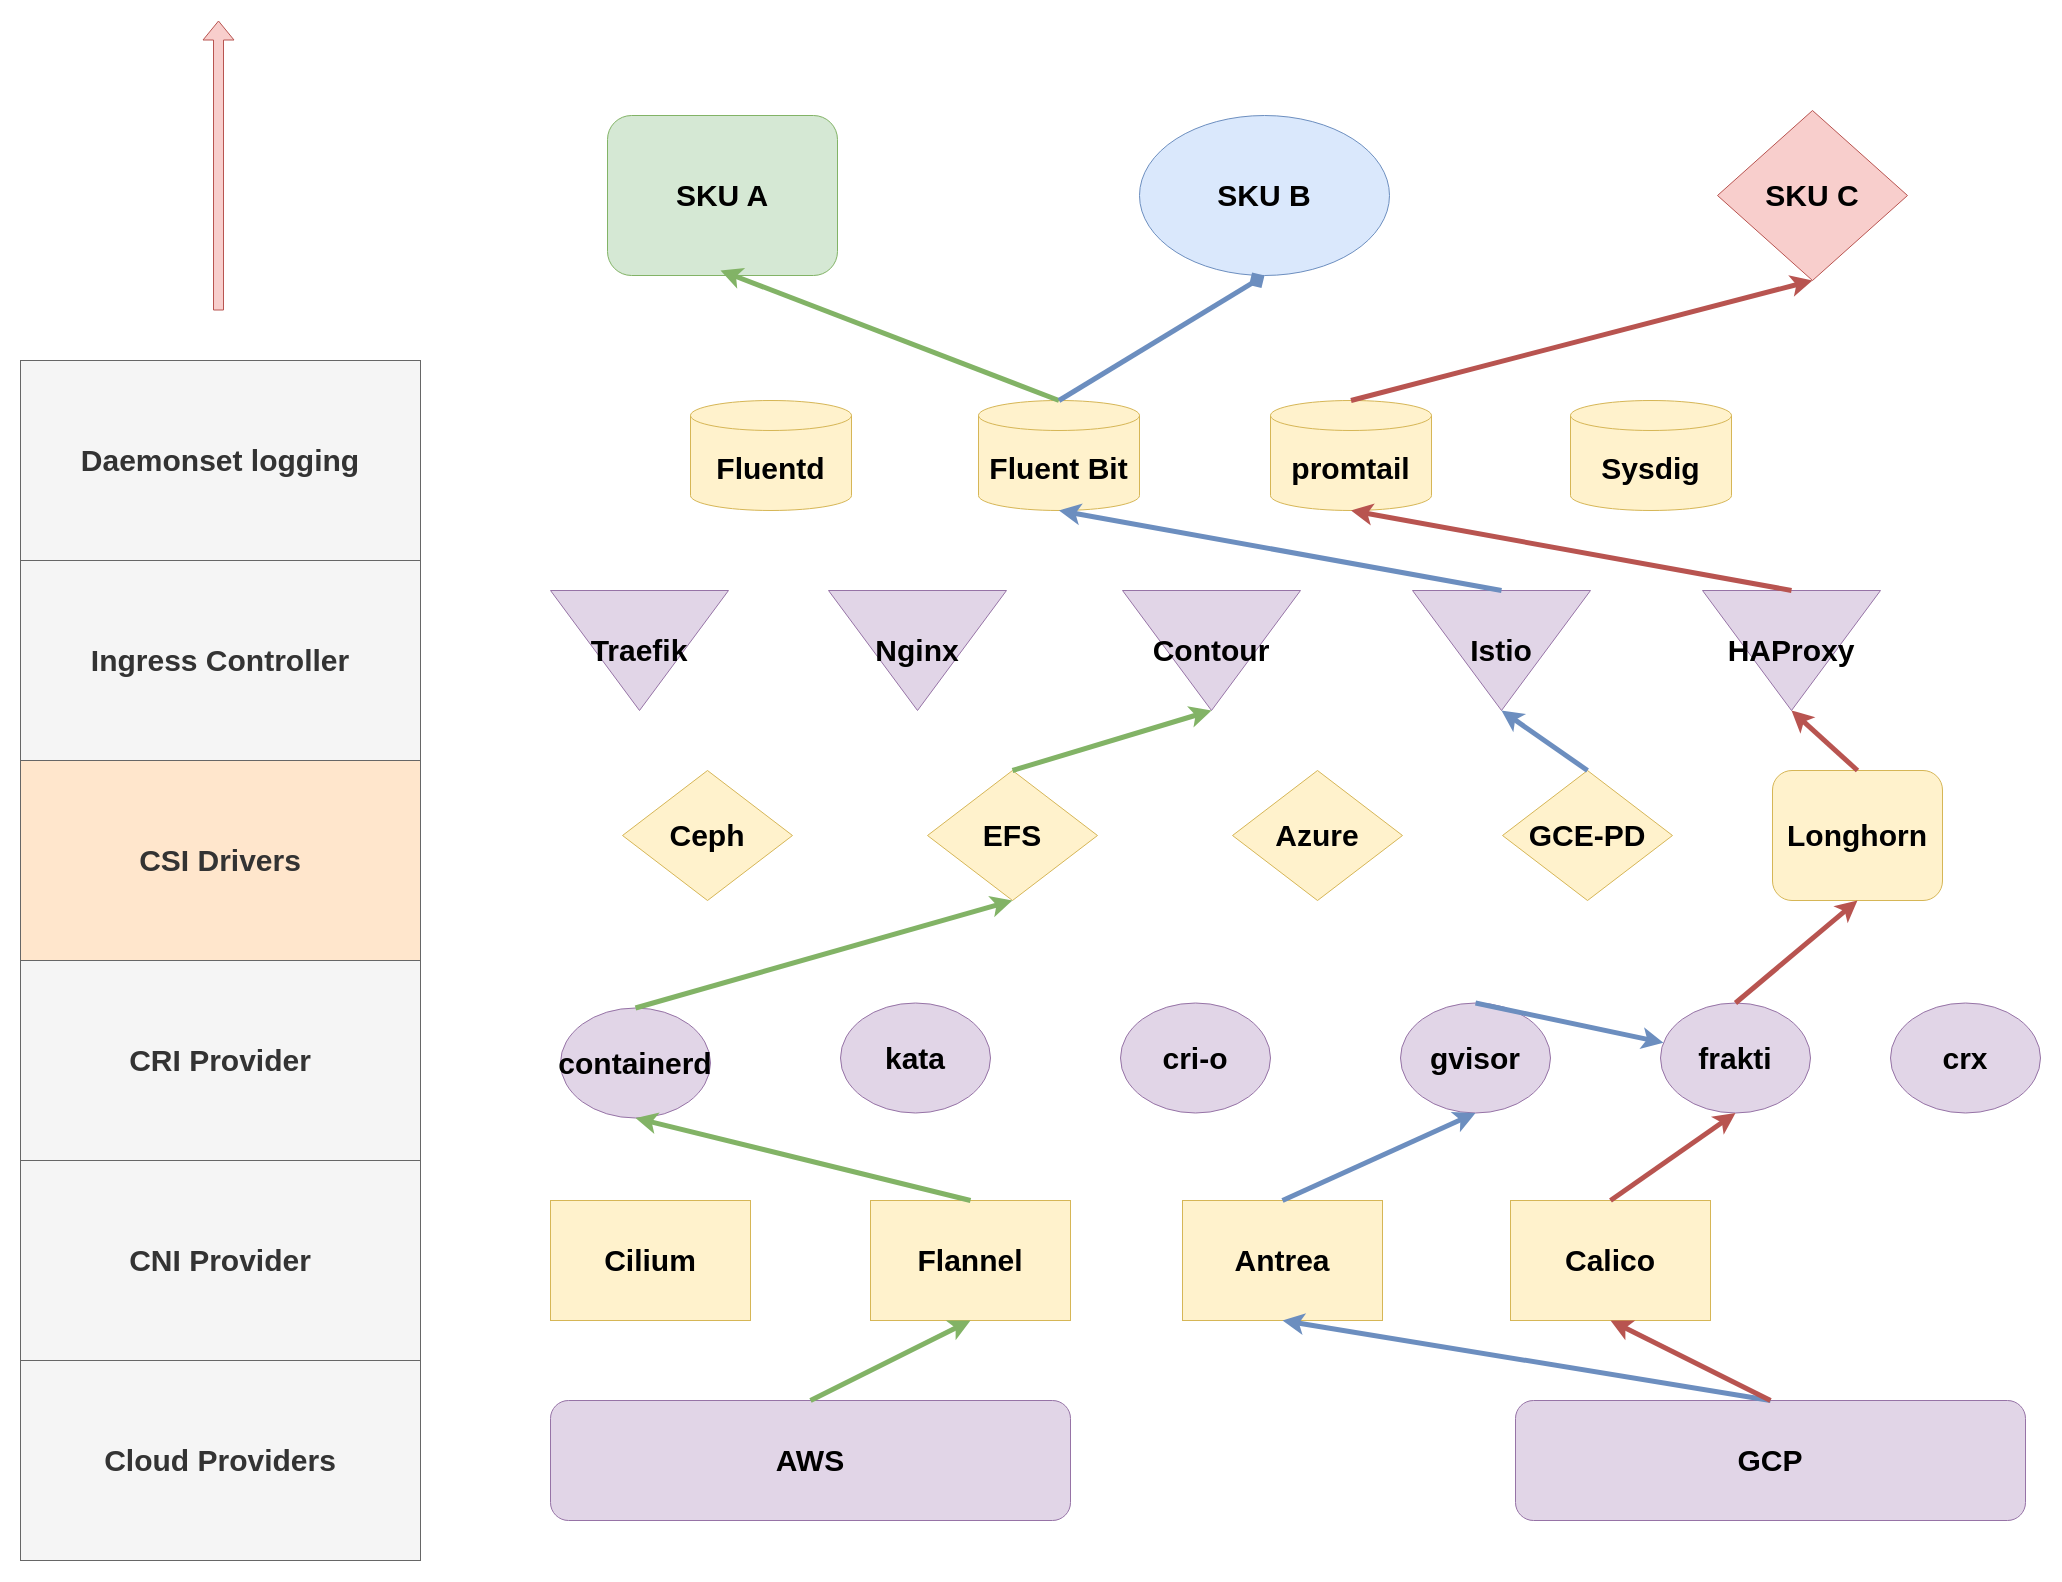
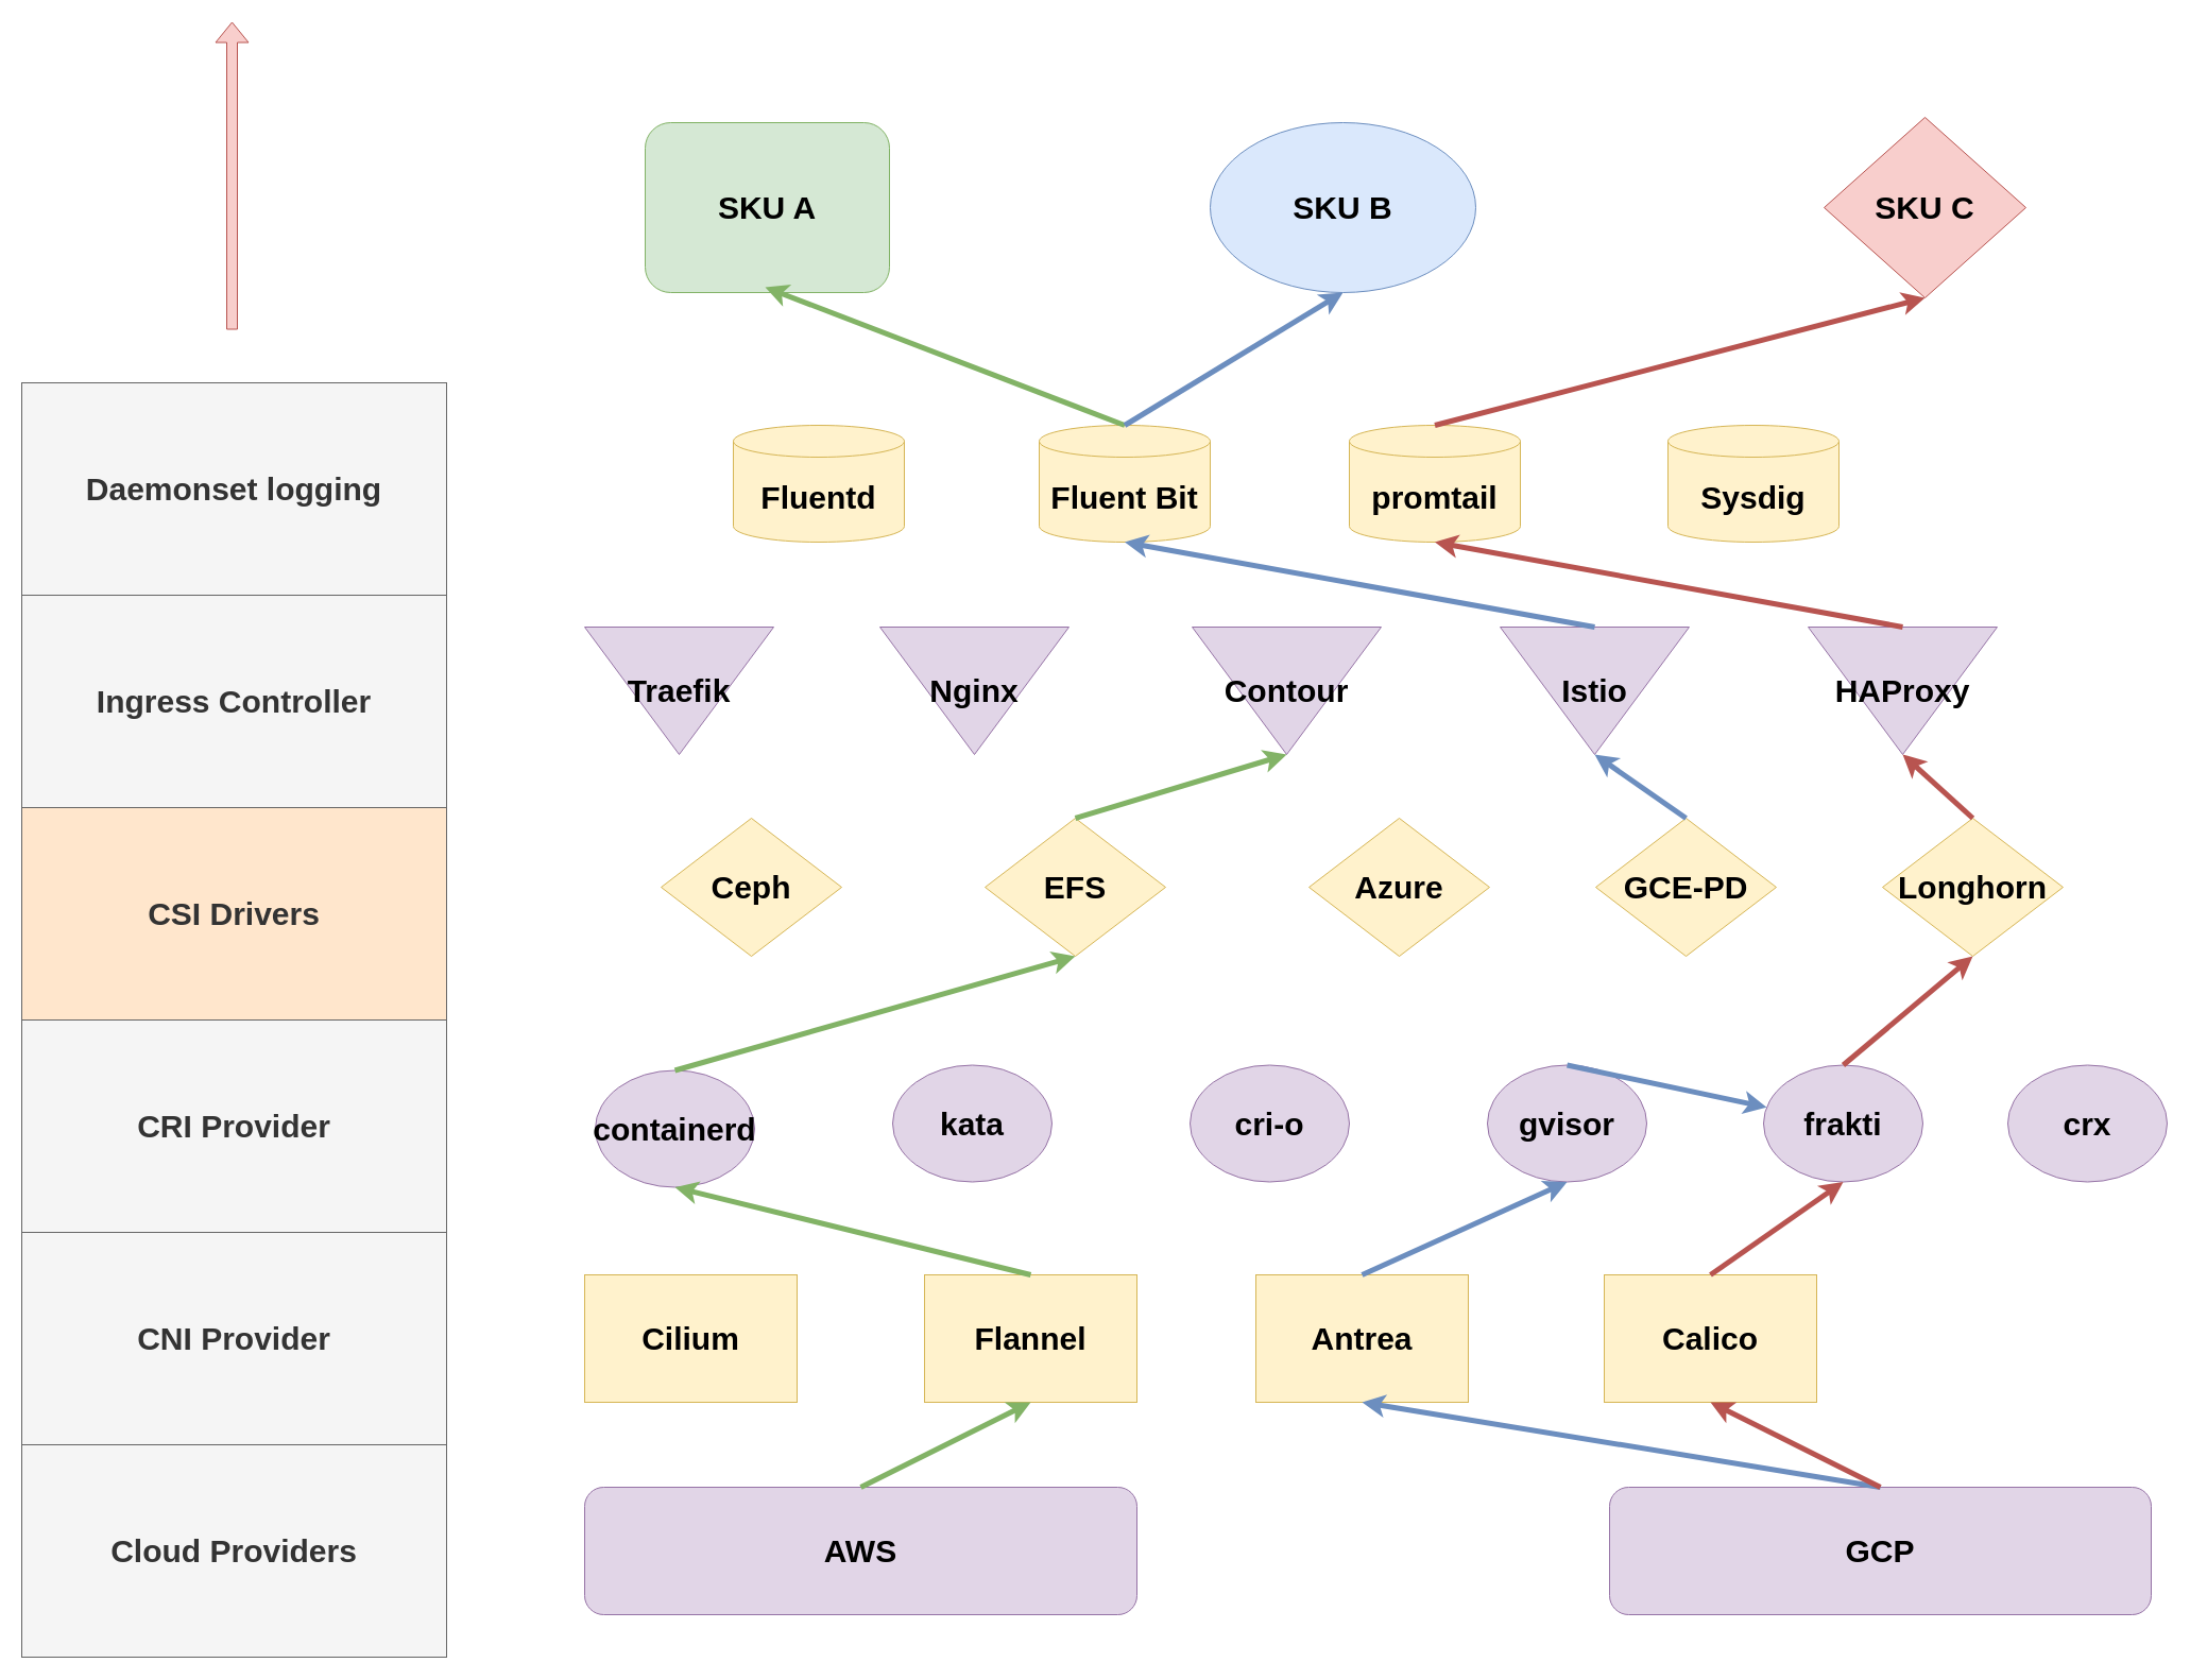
- <mxCell id="47" value="" style="endArrow=diamond;html=1;fontSize=30;exitX=0.5;exitY=0;exitDx=0;exitDy=0;strokeWidth=5;fillColor=#dae8fc;strokeColor=#6c8ebf;entryX=0.5;entryY=1;entryDx=0;entryDy=0;exitPerimeter=0;" parent="1" source="34" target="3" edge="1"><mxGeometry width="50" height="50" relative="1" as="geometry"><mxPoint x="1511" y="600" as="sourcePoint" /><mxPoint x="1068.5" y="520" as="targetPoint" /></mxGeometry></mxCell>
+ <mxCell id="47" value="" style="endArrow=classic;html=1;fontSize=30;exitX=0.5;exitY=0;exitDx=0;exitDy=0;strokeWidth=5;fillColor=#dae8fc;strokeColor=#6c8ebf;entryX=0.5;entryY=1;entryDx=0;entryDy=0;exitPerimeter=0;" parent="1" source="34" target="3" edge="1"><mxGeometry width="50" height="50" relative="1" as="geometry"><mxPoint x="1511" y="600" as="sourcePoint" /><mxPoint x="1068.5" y="520" as="targetPoint" /></mxGeometry></mxCell>
- <mxCell id="27" value="Longhorn" style="whiteSpace=wrap;html=1;fontSize=30;fillColor=#fff2cc;strokeColor=#d6b656;fontStyle=1;rounded=1;" parent="1" vertex="1"><mxGeometry x="1772" y="770" width="170" height="130" as="geometry" /></mxCell>
+ <mxCell id="27" value="Longhorn" style="rhombus;whiteSpace=wrap;html=1;fontSize=30;fillColor=#fff2cc;strokeColor=#d6b656;fontStyle=1" parent="1" vertex="1"><mxGeometry x="1772" y="770" width="170" height="130" as="geometry" /></mxCell>
